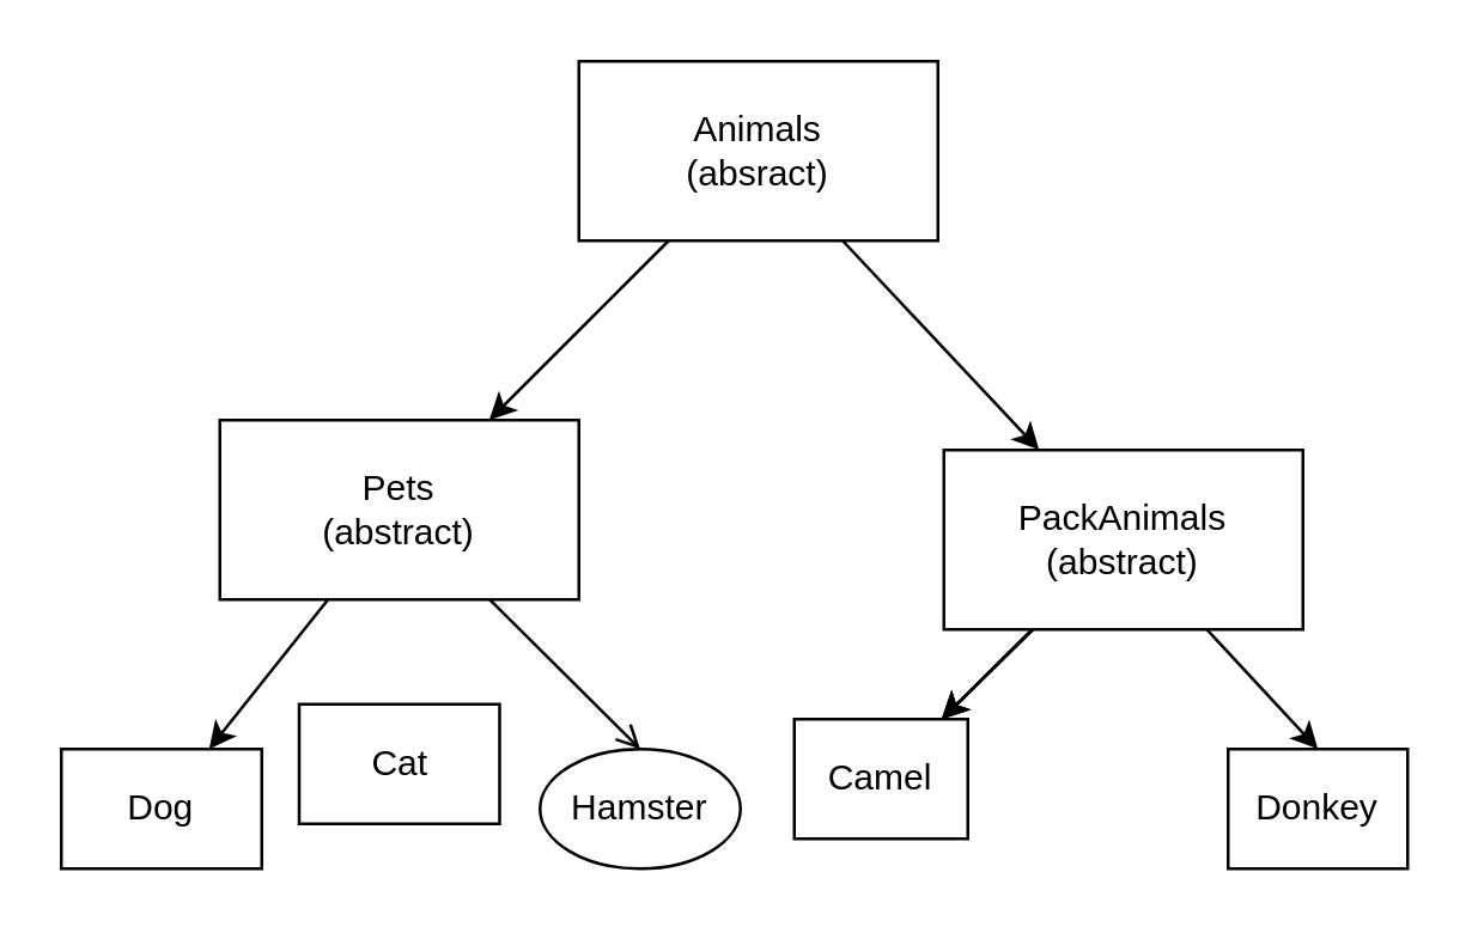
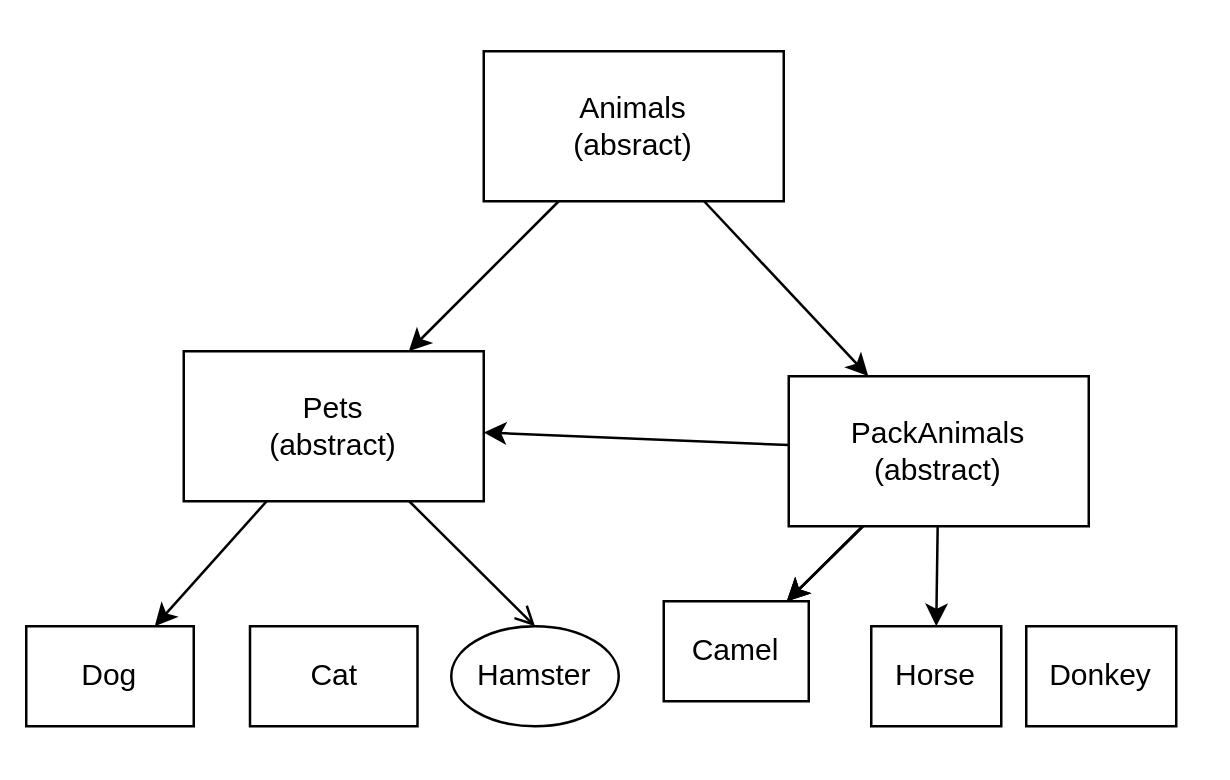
+ <mxCell id="11" style="edgeStyle=none;html=1;entryX=0.5;entryY=0;entryDx=0;entryDy=0;" parent="1" source="13" target="16" edge="1"><mxGeometry relative="1" as="geometry" /></mxCell>
- <mxCell id="12" style="edgeStyle=none;html=1;entryX=0.5;entryY=0;entryDx=0;entryDy=0;" parent="1" source="13" target="17" edge="1"><mxGeometry relative="1" as="geometry" /></mxCell>
+ <mxCell id="12" style="edgeStyle=none;html=1;" parent="1" source="13" target="7" edge="1"><mxGeometry relative="1" as="geometry" /></mxCell>
- <mxCell id="18" value="Cat" style="whiteSpace=wrap;html=1;rounded=0;" parent="1" vertex="1"><mxGeometry x="99.5" y="235" width="67" height="40" as="geometry" /></mxCell>
+ <mxCell id="18" value="Cat" style="whiteSpace=wrap;html=1;rounded=0;" parent="1" vertex="1"><mxGeometry x="99.5" y="250" width="67" height="40" as="geometry" /></mxCell>
- <mxCell id="14" value="Dog&lt;br&gt;" style="whiteSpace=wrap;html=1;rounded=0;" parent="1" vertex="1"><mxGeometry x="20" y="250" width="67" height="40" as="geometry" /></mxCell>
+ <mxCell id="14" value="Dog&lt;br&gt;" style="whiteSpace=wrap;html=1;rounded=0;" parent="1" vertex="1"><mxGeometry x="10" y="250" width="67" height="40" as="geometry" /></mxCell>
+ <mxCell id="16" value="Horse" style="whiteSpace=wrap;html=1;rounded=0;" parent="1" vertex="1"><mxGeometry x="348" y="250" width="52" height="40" as="geometry" /></mxCell>
